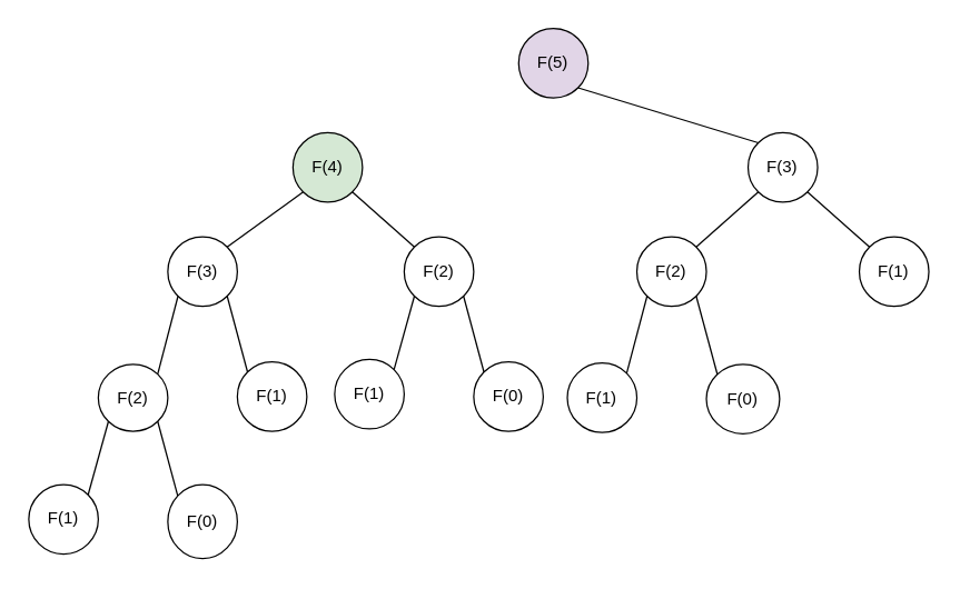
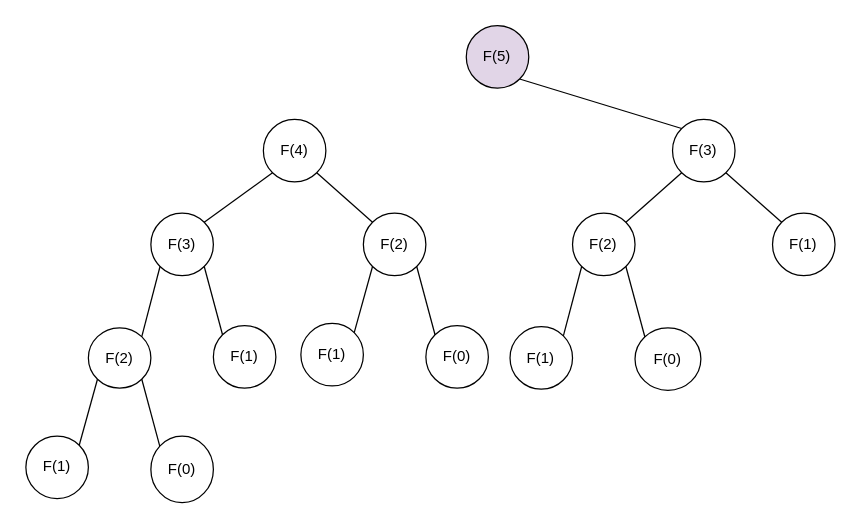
- <mxCell id="5" value="F(4)" style="ellipse;whiteSpace=wrap;html=1;fillColor=#d5e8d4;" parent="1" vertex="1"><mxGeometry x="210" y="95" width="50" height="50" as="geometry" /></mxCell>
+ <mxCell id="5" value="F(4)" style="ellipse;whiteSpace=wrap;html=1;" parent="1" vertex="1"><mxGeometry x="210" y="95" width="50" height="50" as="geometry" /></mxCell>
